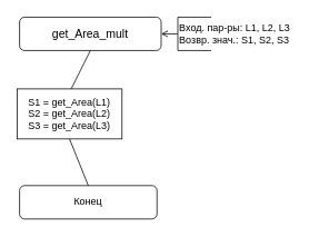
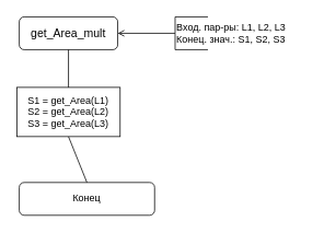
- <mxCell id="2" value="get_Area_mult" style="rounded=1;whiteSpace=wrap;html=1;fontSize=14;glass=0;strokeWidth=1;shadow=0;" vertex="1" parent="1"><mxGeometry x="23" y="20" width="170" height="40" as="geometry" /></mxCell>
+ <mxCell id="2" value="get_Area_mult" style="rounded=1;whiteSpace=wrap;html=1;fontSize=14;glass=0;strokeWidth=1;shadow=0;" vertex="1" parent="1"><mxGeometry x="23" y="20" width="120" height="40" as="geometry" /></mxCell>
- <mxCell id="4" value="Вход. пар-ры: L1, L2, L3&lt;br&gt;Возвр. знач.: S1, S2, S3" style="text;html=1;strokeColor=none;fillColor=none;align=left;verticalAlign=middle;whiteSpace=wrap;rounded=0;" vertex="1" parent="1"><mxGeometry x="213" y="25" width="160" height="30" as="geometry" /></mxCell>
+ <mxCell id="4" value="Вход. пар-ры: L1, L2, L3&lt;br&gt;Конец. знач.: S1, S2, S3" style="text;html=1;strokeColor=none;fillColor=none;align=left;verticalAlign=middle;whiteSpace=wrap;rounded=0;" vertex="1" parent="1"><mxGeometry x="213" y="25" width="160" height="30" as="geometry" /></mxCell>
